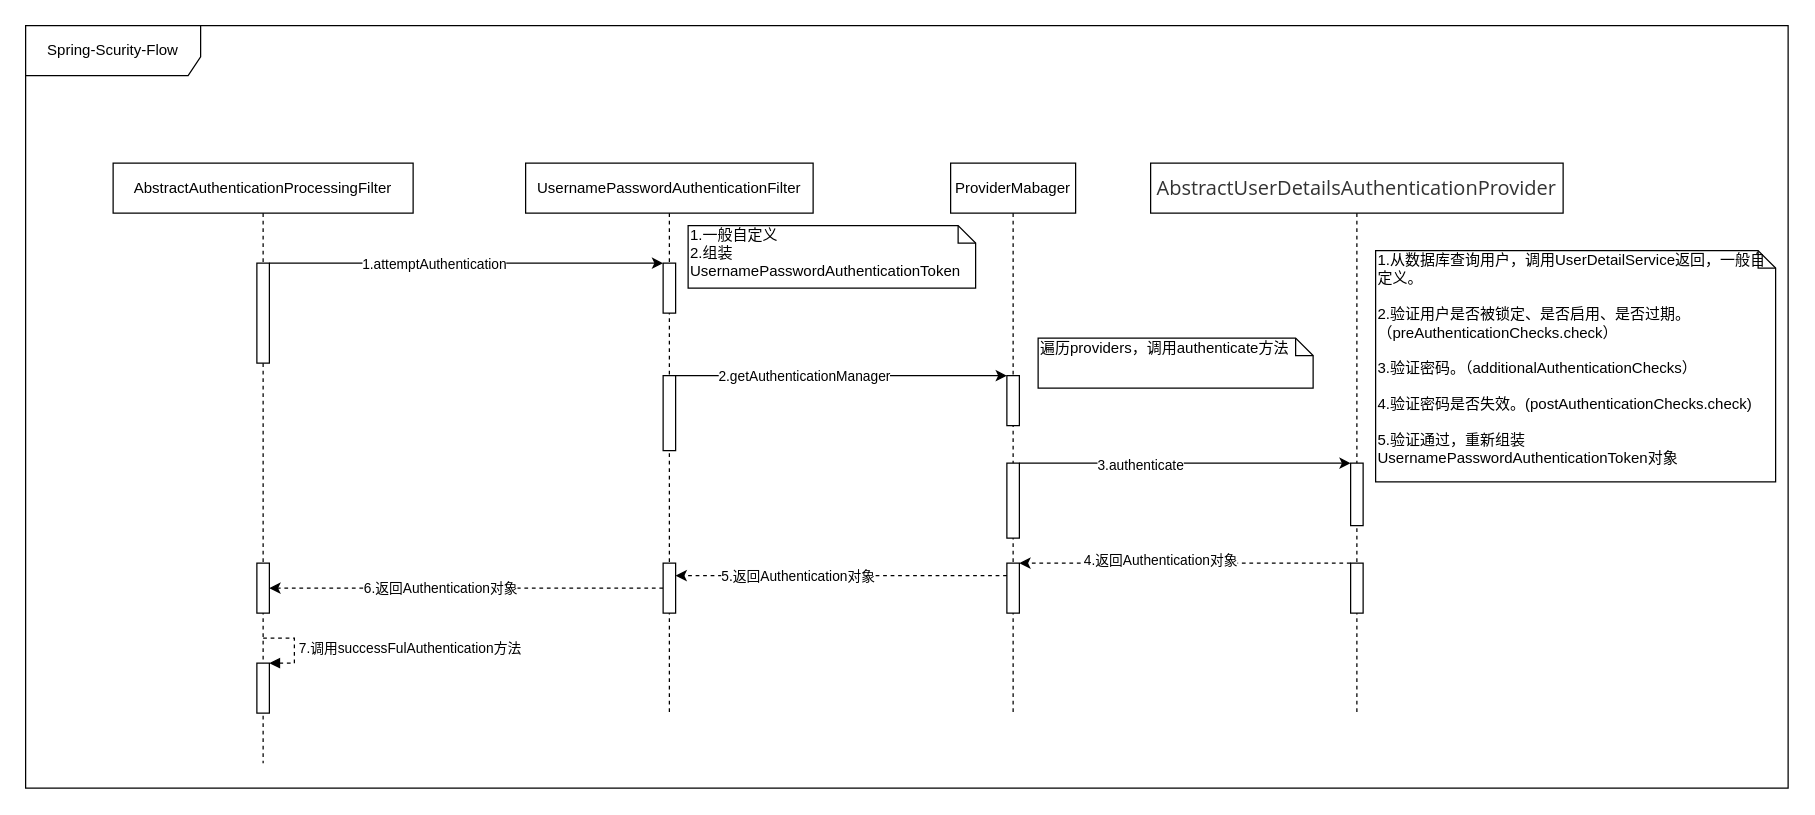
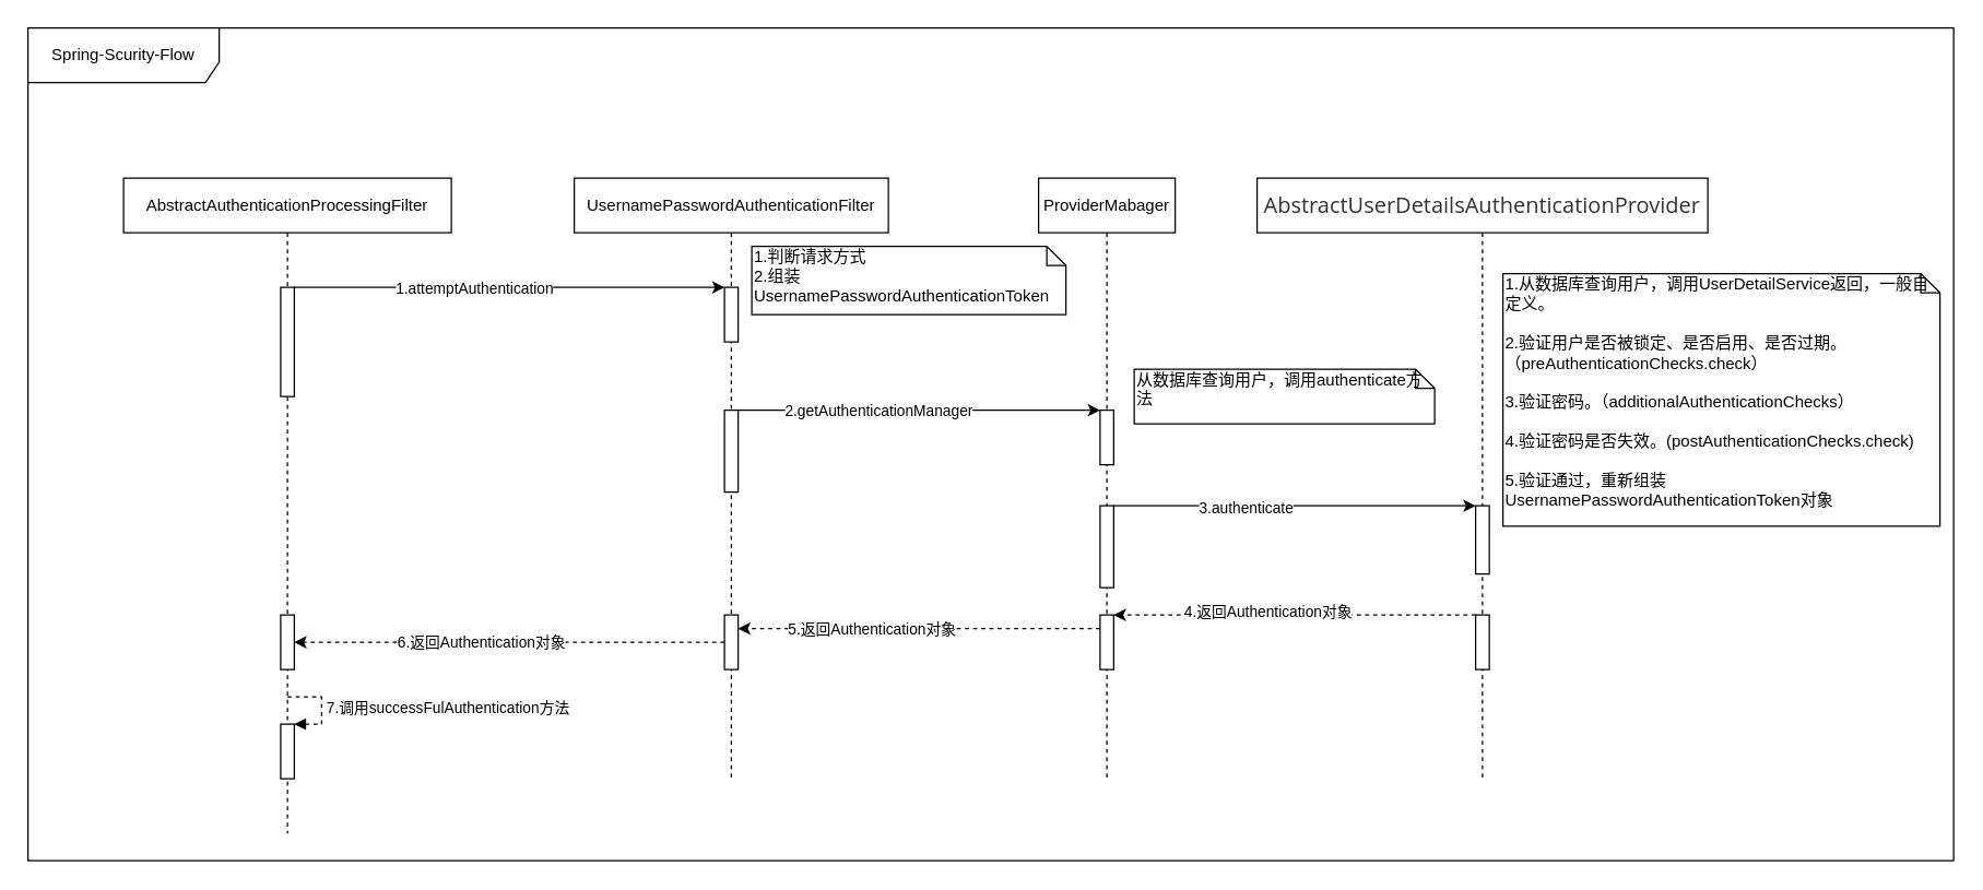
- <mxCell id="32" value="&lt;div&gt;1.一般自定义&lt;/div&gt;&lt;div&gt;2.组装UsernamePasswordAuthenticationToken&lt;br&gt;&lt;/div&gt;" style="shape=note;whiteSpace=wrap;html=1;size=14;verticalAlign=top;align=left;spacingTop=-6;" vertex="1" parent="1"><mxGeometry x="550" y="180" width="230" height="50" as="geometry" /></mxCell>
+ <mxCell id="32" value="&lt;div&gt;1.判断请求方式&lt;/div&gt;&lt;div&gt;2.组装UsernamePasswordAuthenticationToken&lt;br&gt;&lt;/div&gt;" style="shape=note;whiteSpace=wrap;html=1;size=14;verticalAlign=top;align=left;spacingTop=-6;" vertex="1" parent="1"><mxGeometry x="550" y="180" width="230" height="50" as="geometry" /></mxCell>
- <mxCell id="33" value="遍历providers，调用authenticate方法" style="shape=note;whiteSpace=wrap;html=1;size=14;verticalAlign=top;align=left;spacingTop=-6;" vertex="1" parent="1"><mxGeometry x="830" y="270" width="220" height="40" as="geometry" /></mxCell>
+ <mxCell id="33" value="从数据库查询用户，调用authenticate方法" style="shape=note;whiteSpace=wrap;html=1;size=14;verticalAlign=top;align=left;spacingTop=-6;" vertex="1" parent="1"><mxGeometry x="830" y="270" width="220" height="40" as="geometry" /></mxCell>
